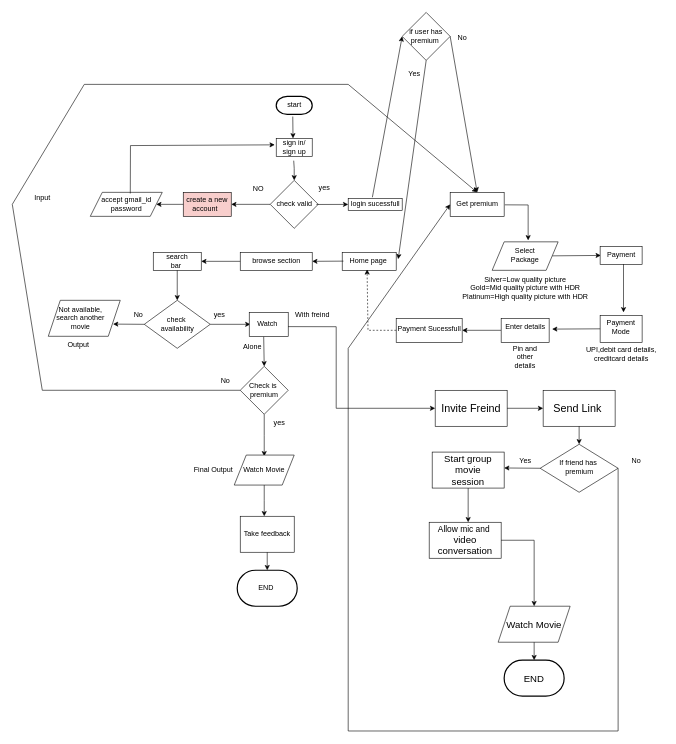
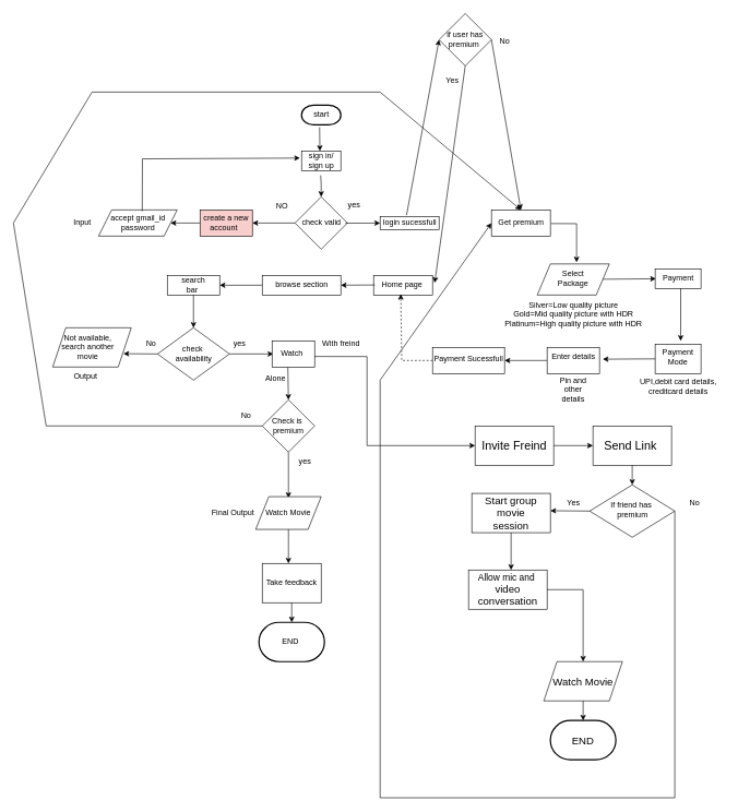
- <mxCell id="16" value="Input" style="text;html=1;align=center;verticalAlign=middle;resizable=0;points=[];autosize=1;strokeColor=none;fillColor=none;" parent="1" vertex="1"><mxGeometry x="45" y="315" width="50" height="30" as="geometry" /></mxCell>
+ <mxCell id="16" value="Input" style="text;html=1;align=center;verticalAlign=middle;resizable=0;points=[];autosize=1;strokeColor=none;fillColor=none;" parent="1" vertex="1"><mxGeometry x="100" y="325" width="50" height="30" as="geometry" /></mxCell>
